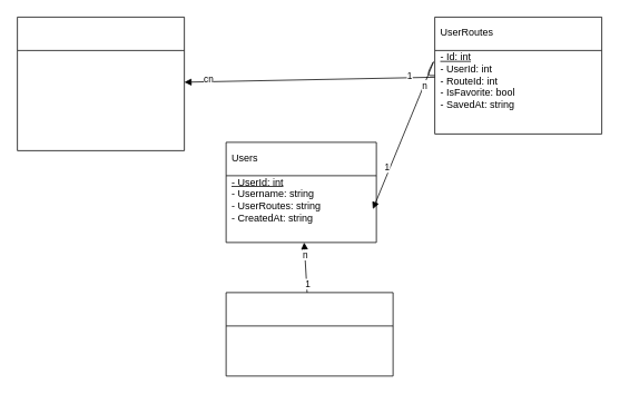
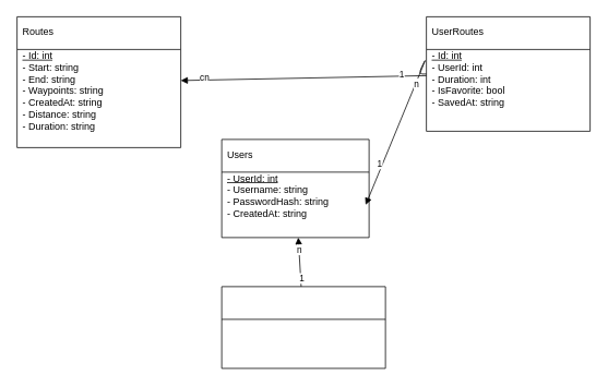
- <mxCell id="7" value="UserRoutes&lt;div&gt;&lt;br&gt;&lt;/div&gt;&lt;div&gt;&lt;u&gt;- Id: int&lt;br&gt;&lt;/u&gt;- UserId: int&lt;br&gt;- RouteId: int&lt;br&gt;- IsFavorite: bool&lt;br&gt;- SavedAt: string&lt;/div&gt;" style="text;html=1;strokeColor=none;fillColor=none;align=left;verticalAlign=top;" parent="6" vertex="1"><mxGeometry x="5" y="5" width="190" height="130" as="geometry" /></mxCell>
+ <mxCell id="7" value="UserRoutes&lt;div&gt;&lt;br&gt;&lt;/div&gt;&lt;div&gt;&lt;u&gt;- Id: int&lt;br&gt;&lt;/u&gt;- UserId: int&lt;br&gt;- Duration: int&lt;br&gt;- IsFavorite: bool&lt;br&gt;- SavedAt: string&lt;/div&gt;" style="text;html=1;strokeColor=none;fillColor=none;align=left;verticalAlign=top;" parent="6" vertex="1"><mxGeometry x="5" y="5" width="190" height="130" as="geometry" /></mxCell>
+ <mxCell id="5" value="Routes&lt;div&gt;&lt;br&gt;&lt;u&gt;- Id: int&lt;/u&gt;&lt;br&gt;- Start: string&lt;br&gt;- End: string&lt;br&gt;- Waypoints: string&lt;br&gt;- CreatedAt: string&lt;br&gt;- Distance: string&lt;br&gt;- Duration: string&lt;/div&gt;" style="text;html=1;strokeColor=none;fillColor=none;align=left;verticalAlign=top;" parent="4" vertex="1"><mxGeometry x="5" y="5" width="190" height="150" as="geometry" /></mxCell>
- <mxCell id="3" value="Users&lt;br&gt;&lt;br&gt;&lt;div&gt;&lt;u&gt;- UserId: int&lt;/u&gt;&lt;br&gt;- Username: string&lt;br&gt;- UserRoutes: string&lt;br&gt;- CreatedAt: string&lt;/div&gt;" style="text;html=1;strokeColor=none;fillColor=none;align=left;verticalAlign=top;" parent="2" vertex="1"><mxGeometry x="5" y="5" width="170" height="110" as="geometry" /></mxCell>
+ <mxCell id="3" value="Users&lt;br&gt;&lt;br&gt;&lt;div&gt;&lt;u&gt;- UserId: int&lt;/u&gt;&lt;br&gt;- Username: string&lt;br&gt;- PasswordHash: string&lt;br&gt;- CreatedAt: string&lt;/div&gt;" style="text;html=1;strokeColor=none;fillColor=none;align=left;verticalAlign=top;" parent="2" vertex="1"><mxGeometry x="5" y="5" width="170" height="110" as="geometry" /></mxCell>
